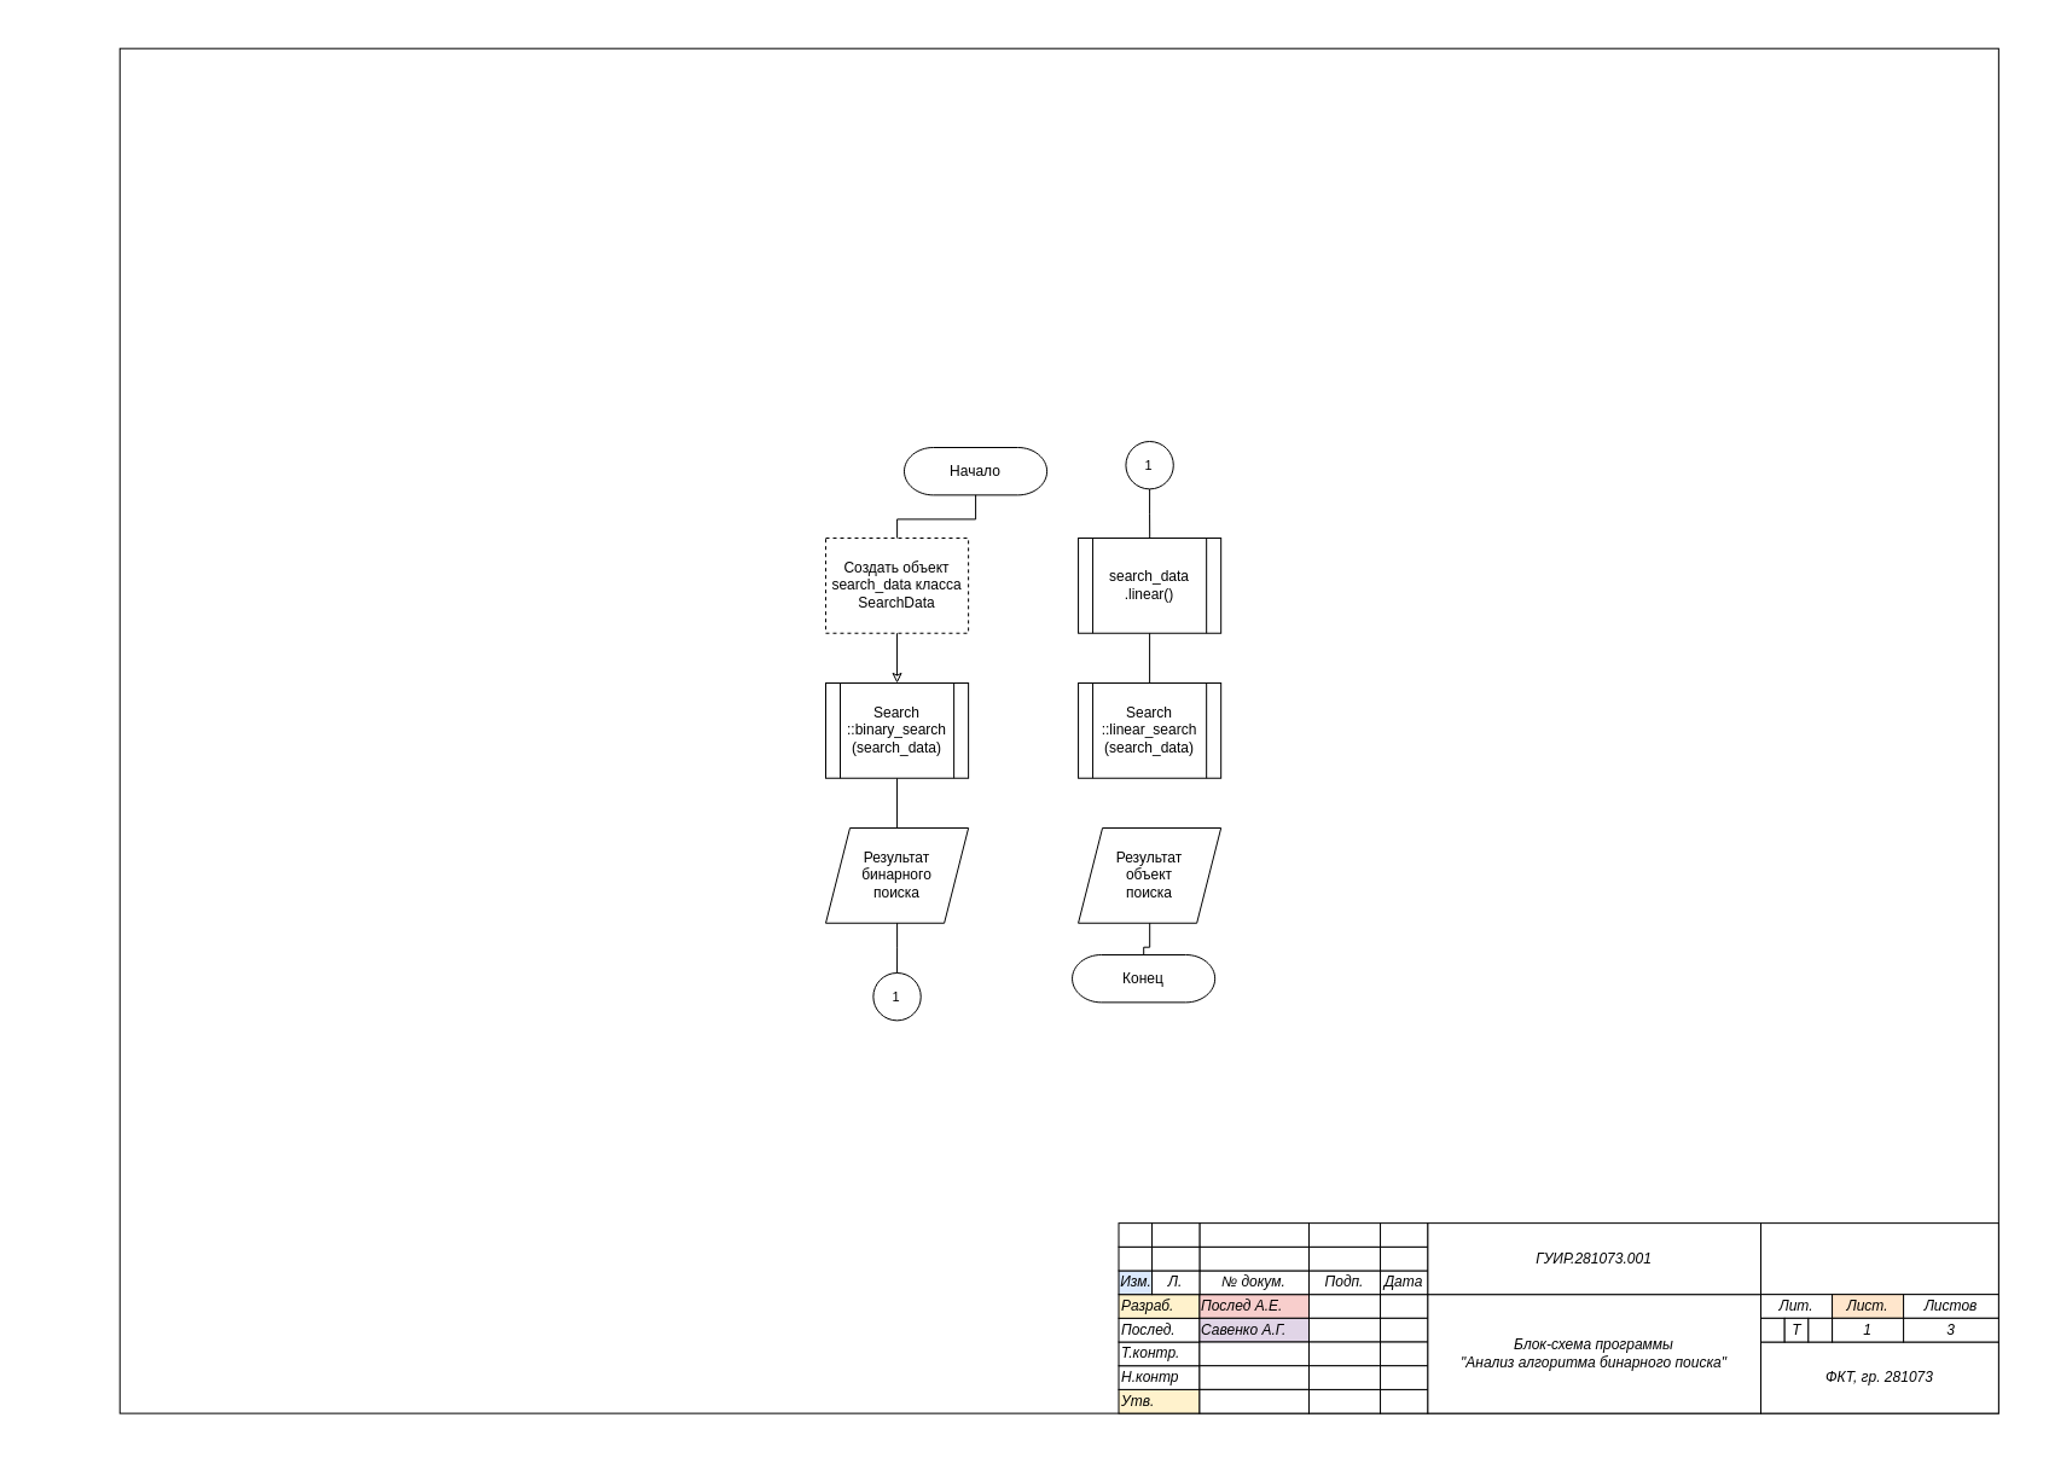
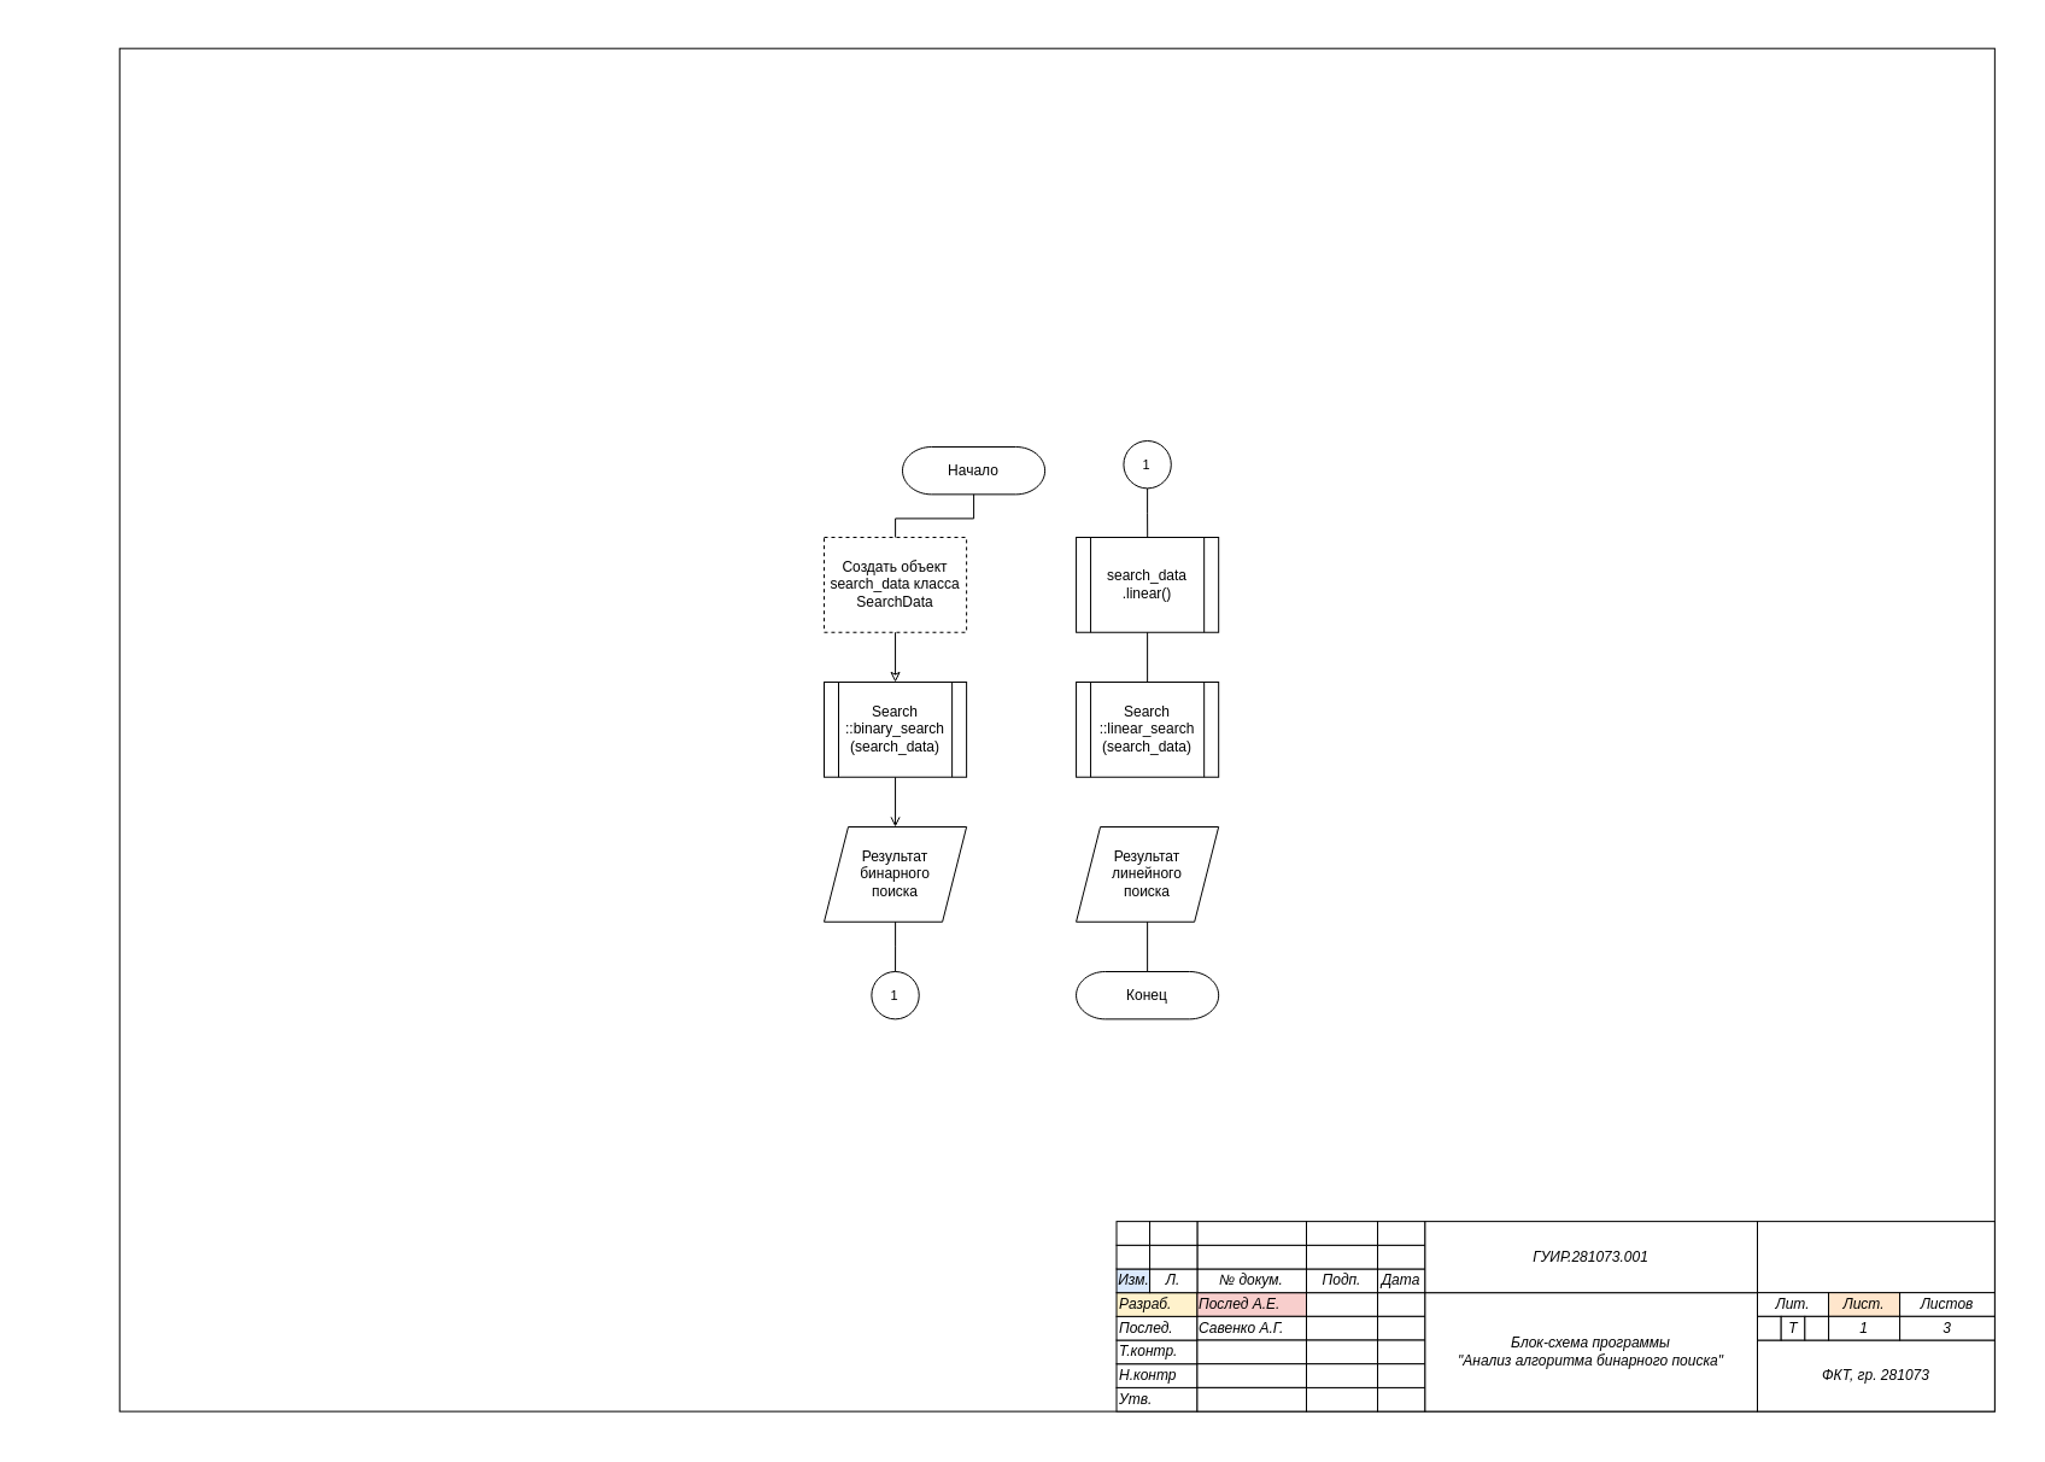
- <mxCell id="58" style="edgeStyle=orthogonalEdgeStyle;rounded=0;orthogonalLoop=1;jettySize=auto;html=1;endArrow=none;endFill=0;" edge="1" parent="53" source="59" target="55"><mxGeometry relative="1" as="geometry" /></mxCell>
+ <mxCell id="58" style="edgeStyle=orthogonalEdgeStyle;rounded=0;orthogonalLoop=1;jettySize=auto;html=1;endArrow=open;endFill=0;" edge="1" parent="53" source="59" target="55"><mxGeometry relative="1" as="geometry" /></mxCell>
- <mxCell id="62" value="Результат&lt;br&gt;объект&lt;br&gt;поиска" style="shape=parallelogram;perimeter=parallelogramPerimeter;whiteSpace=wrap;html=1;fixedSize=1;aspect=fixed;" vertex="1" parent="53"><mxGeometry x="209.06" y="320" width="118.11" height="78.74" as="geometry" /></mxCell>
+ <mxCell id="62" value="Результат&lt;br&gt;линейного&lt;br&gt;поиска" style="shape=parallelogram;perimeter=parallelogramPerimeter;whiteSpace=wrap;html=1;fixedSize=1;aspect=fixed;" vertex="1" parent="53"><mxGeometry x="209.06" y="320" width="118.11" height="78.74" as="geometry" /></mxCell>
- <mxCell id="69" value="Конец" style="strokeWidth=1;html=1;shape=stencil(xVXBboMwDP0ajkxAtK49Tqw79rJJO7vUpVFDgpysdH+/0IBaoDCayyQO+Bne83NsJWCpPkCJQRJJKDBgb0GSfCIVXIJRZAObOTh4EbmwcuFq6ULQJWbGYScgDluBLqMNqSNWfGcaBi4PSNzUWbYOolf7Tf2wNFNSWhKupO5kbvKWDLi0/0ZnRxY9PTuZnyZ2UWkVCjRIHfRqbuOAIHn3VornKX14KHUdtbp/KX09rhT7Ka19uhf3xeKZHdx4GLsjt1zNPDAvuZb9cXdezRzIzXY3IsdSi4wtIEu3kB1zUt9yd7fIEurlHiTadKFOeK2+P99T/lsGweUNw8vycQagzL5QrwZqKFgTn0M4cx2SMlC3ocMvgHIMLU+4F5B3UrpCLG/g5uzvl7vwcNzr2TyKf7Tsc8aZUBonNsHigzm7oCPDydK9IpyY2j0Xwt1OYwsxILig7q68AL8=);whiteSpace=wrap;aspect=fixed;" vertex="1" parent="53"><mxGeometry x="204.06" y="425" width="118.11" height="39.37" as="geometry" /></mxCell>
+ <mxCell id="69" value="Конец" style="strokeWidth=1;html=1;shape=stencil(xVXBboMwDP0ajkxAtK49Tqw79rJJO7vUpVFDgpysdH+/0IBaoDCayyQO+Bne83NsJWCpPkCJQRJJKDBgb0GSfCIVXIJRZAObOTh4EbmwcuFq6ULQJWbGYScgDluBLqMNqSNWfGcaBi4PSNzUWbYOolf7Tf2wNFNSWhKupO5kbvKWDLi0/0ZnRxY9PTuZnyZ2UWkVCjRIHfRqbuOAIHn3VornKX14KHUdtbp/KX09rhT7Ka19uhf3xeKZHdx4GLsjt1zNPDAvuZb9cXdezRzIzXY3IsdSi4wtIEu3kB1zUt9yd7fIEurlHiTadKFOeK2+P99T/lsGweUNw8vycQagzL5QrwZqKFgTn0M4cx2SMlC3ocMvgHIMLU+4F5B3UrpCLG/g5uzvl7vwcNzr2TyKf7Tsc8aZUBonNsHigzm7oCPDydK9IpyY2j0Xwt1OYwsxILig7q68AL8=);whiteSpace=wrap;aspect=fixed;" vertex="1" parent="53"><mxGeometry x="209.06" y="440" width="118.11" height="39.37" as="geometry" /></mxCell>
- <mxCell id="12" value="Савенко А.Г." style="rounded=0;whiteSpace=wrap;html=1;fontFamily=Helvetica;fontStyle=2;align=left;fillColor=#e1d5e7;" vertex="1" parent="5"><mxGeometry x="66.93" y="78.72" width="90.551" height="19.685" as="geometry" /></mxCell>
+ <mxCell id="12" value="Савенко А.Г." style="rounded=0;whiteSpace=wrap;html=1;fontFamily=Helvetica;fontStyle=2;align=left;" vertex="1" parent="5"><mxGeometry x="66.93" y="78.72" width="90.551" height="19.685" as="geometry" /></mxCell>
- <mxCell id="6" value="Утв." style="rounded=0;whiteSpace=wrap;html=1;fontFamily=Helvetica;fontStyle=2;align=left;fillColor=#fff2cc;" vertex="1" parent="5"><mxGeometry y="137.77" width="66.929" height="19.685" as="geometry" /></mxCell>
+ <mxCell id="6" value="Утв." style="rounded=0;whiteSpace=wrap;html=1;fontFamily=Helvetica;fontStyle=2;align=left;" vertex="1" parent="5"><mxGeometry y="137.77" width="66.929" height="19.685" as="geometry" /></mxCell>
